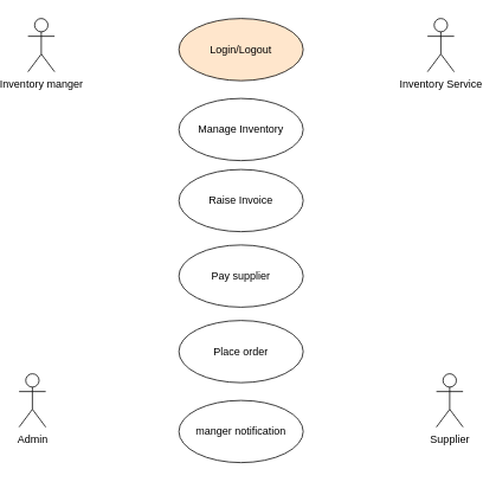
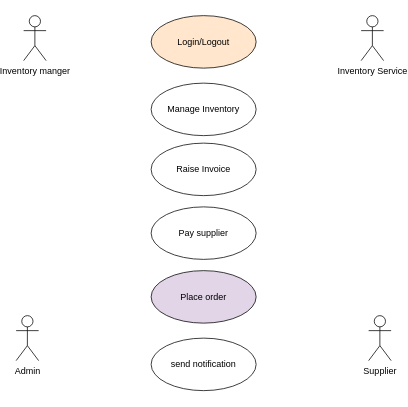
- <mxCell id="9" value="Place order" style="ellipse;whiteSpace=wrap;html=1;" vertex="1" parent="1"><mxGeometry x="200" y="360" width="140" height="70" as="geometry" /></mxCell>
+ <mxCell id="9" value="Place order" style="ellipse;whiteSpace=wrap;html=1;fillColor=#e1d5e7;" vertex="1" parent="1"><mxGeometry x="200" y="360" width="140" height="70" as="geometry" /></mxCell>
- <mxCell id="11" value="manger notification" style="ellipse;whiteSpace=wrap;html=1;" vertex="1" parent="1"><mxGeometry x="200" y="450" width="140" height="70" as="geometry" /></mxCell>
+ <mxCell id="11" value="send notification" style="ellipse;whiteSpace=wrap;html=1;" vertex="1" parent="1"><mxGeometry x="200" y="450" width="140" height="70" as="geometry" /></mxCell>
